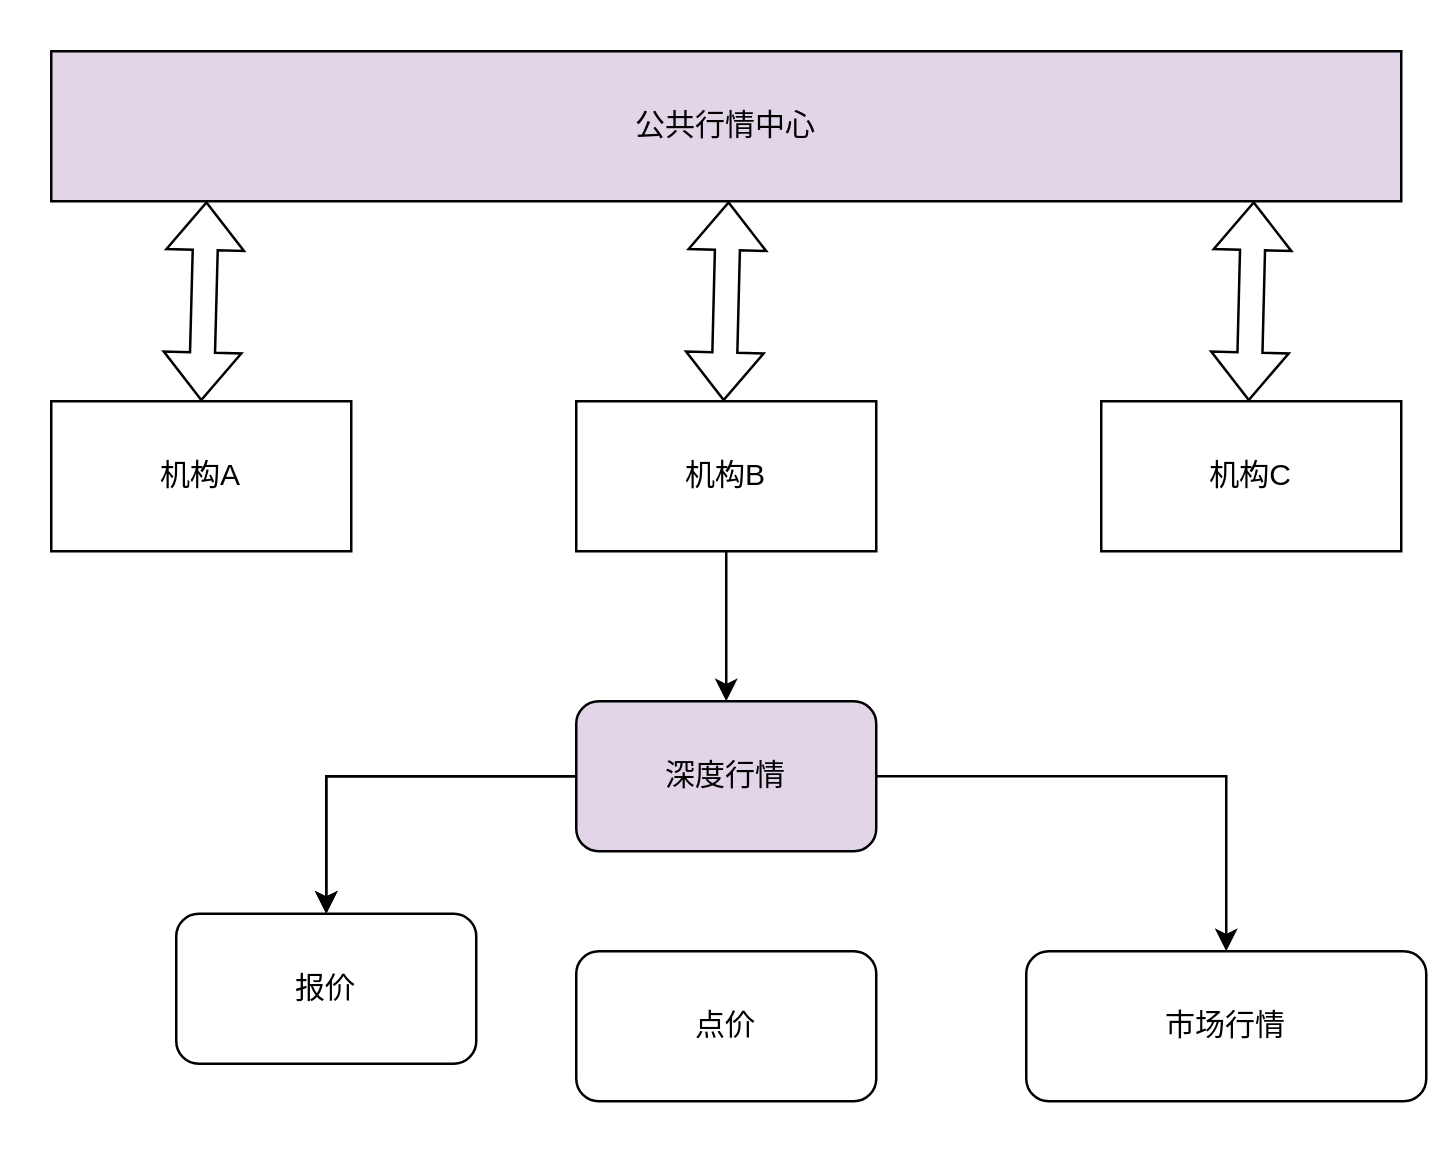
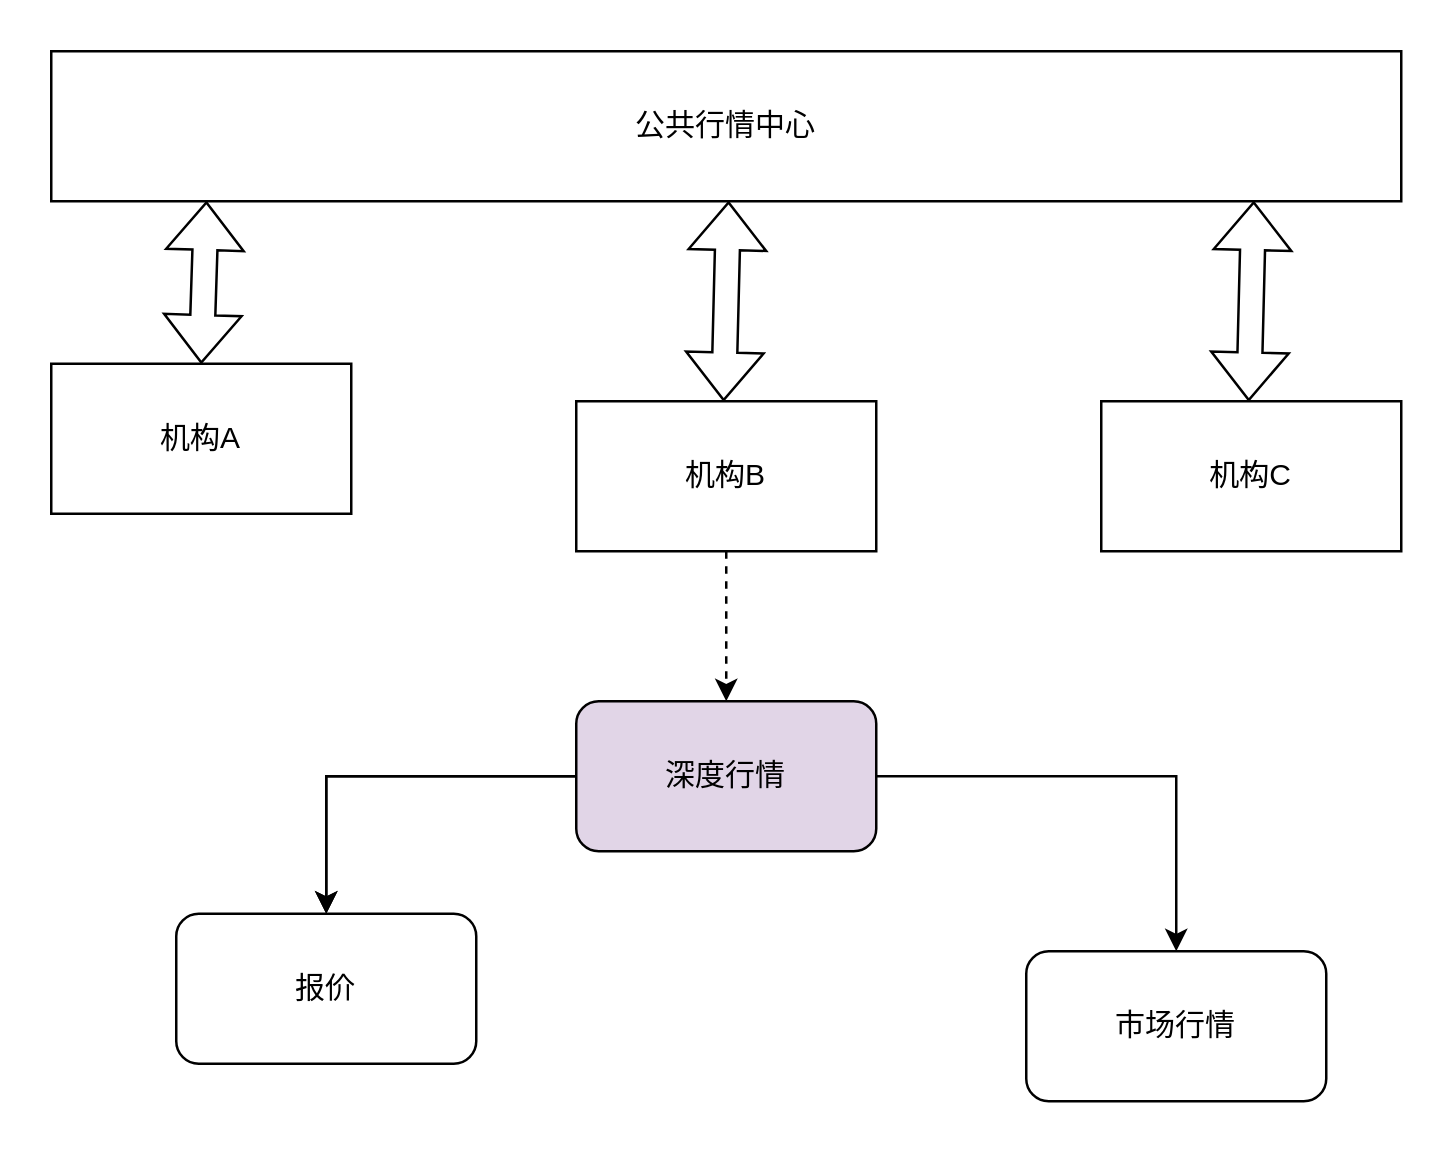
- <mxCell id="6" value="公共行情中心" style="rounded=0;whiteSpace=wrap;html=1;fillColor=#e1d5e7;" vertex="1" parent="1"><mxGeometry x="20" y="20" width="540" height="60" as="geometry" /></mxCell>
+ <mxCell id="6" value="公共行情中心" style="rounded=0;whiteSpace=wrap;html=1;" vertex="1" parent="1"><mxGeometry x="20" y="20" width="540" height="60" as="geometry" /></mxCell>
- <mxCell id="2" value="机构A" style="rounded=0;whiteSpace=wrap;html=1;" vertex="1" parent="1"><mxGeometry x="20" y="160" width="120" height="60" as="geometry" /></mxCell>
+ <mxCell id="2" value="机构A" style="rounded=0;whiteSpace=wrap;html=1;" vertex="1" parent="1"><mxGeometry x="20" y="145" width="120" height="60" as="geometry" /></mxCell>
- <mxCell id="3" style="edgeStyle=orthogonalEdgeStyle;rounded=0;orthogonalLoop=1;jettySize=auto;html=1;entryX=0.5;entryY=0;entryDx=0;entryDy=0;" edge="1" parent="1" source="4" target="13"><mxGeometry relative="1" as="geometry" /></mxCell>
+ <mxCell id="3" style="edgeStyle=orthogonalEdgeStyle;rounded=0;orthogonalLoop=1;jettySize=auto;html=1;entryX=0.5;entryY=0;entryDx=0;entryDy=0;dashed=1;" edge="1" parent="1" source="4" target="13"><mxGeometry relative="1" as="geometry" /></mxCell>
- <mxCell id="15" value="点价" style="whiteSpace=wrap;html=1;rounded=1;" vertex="1" parent="1"><mxGeometry x="230" y="380" width="120" height="60" as="geometry" /></mxCell>
- <mxCell id="16" value="市场行情" style="whiteSpace=wrap;html=1;rounded=1;" vertex="1" parent="1"><mxGeometry x="410" y="380" width="160" height="60" as="geometry" /></mxCell>
+ <mxCell id="16" value="市场行情" style="whiteSpace=wrap;html=1;rounded=1;" vertex="1" parent="1"><mxGeometry x="410" y="380" width="120" height="60" as="geometry" /></mxCell>
